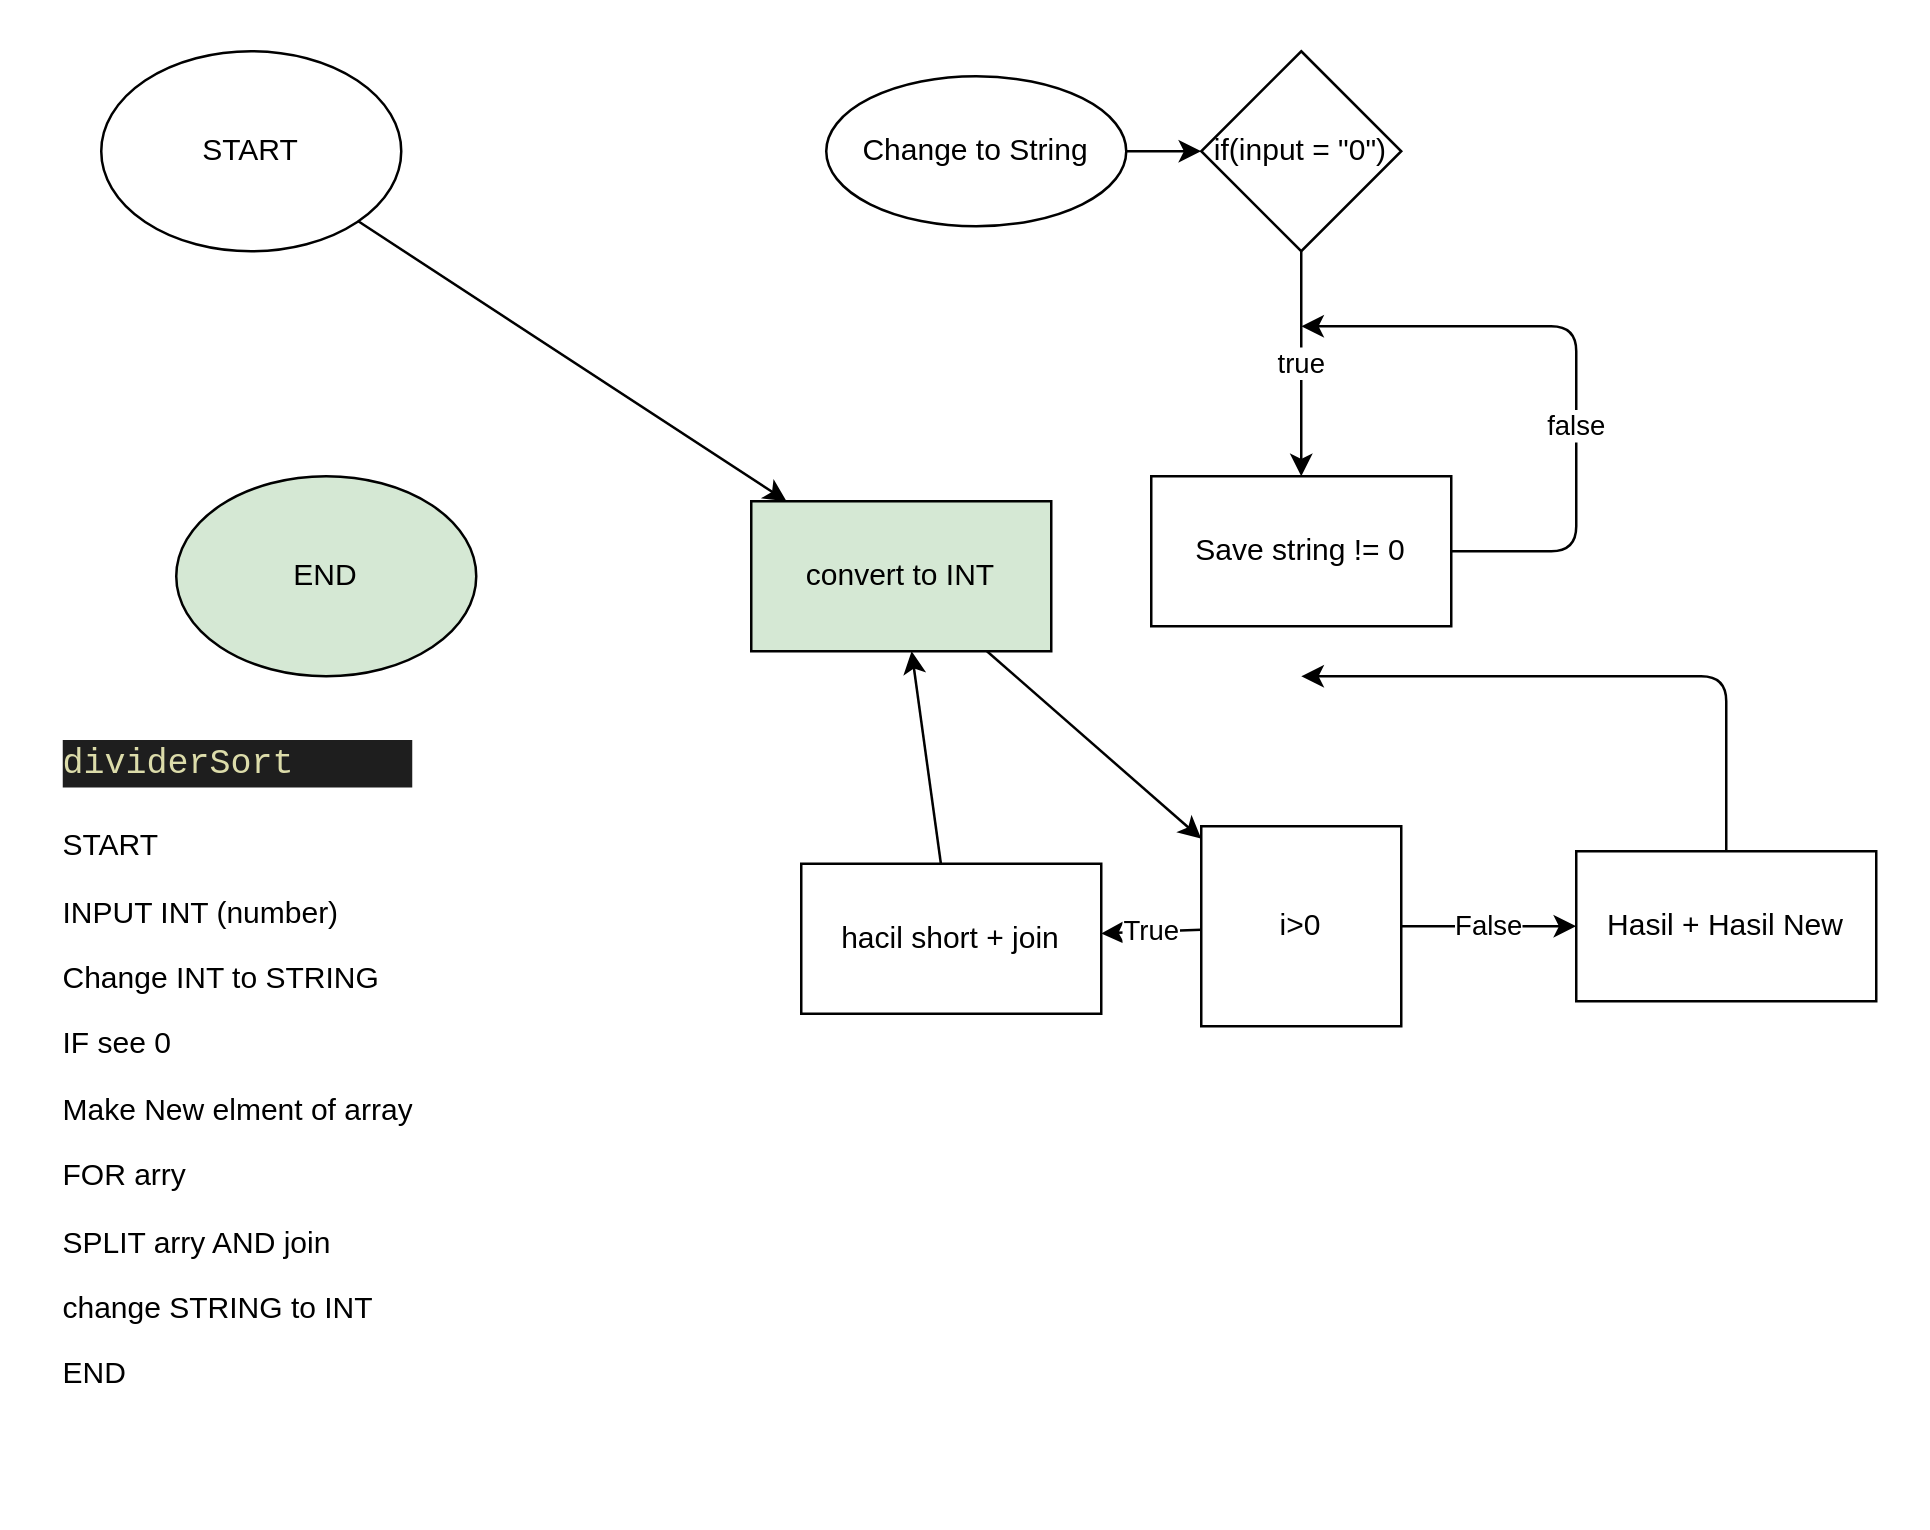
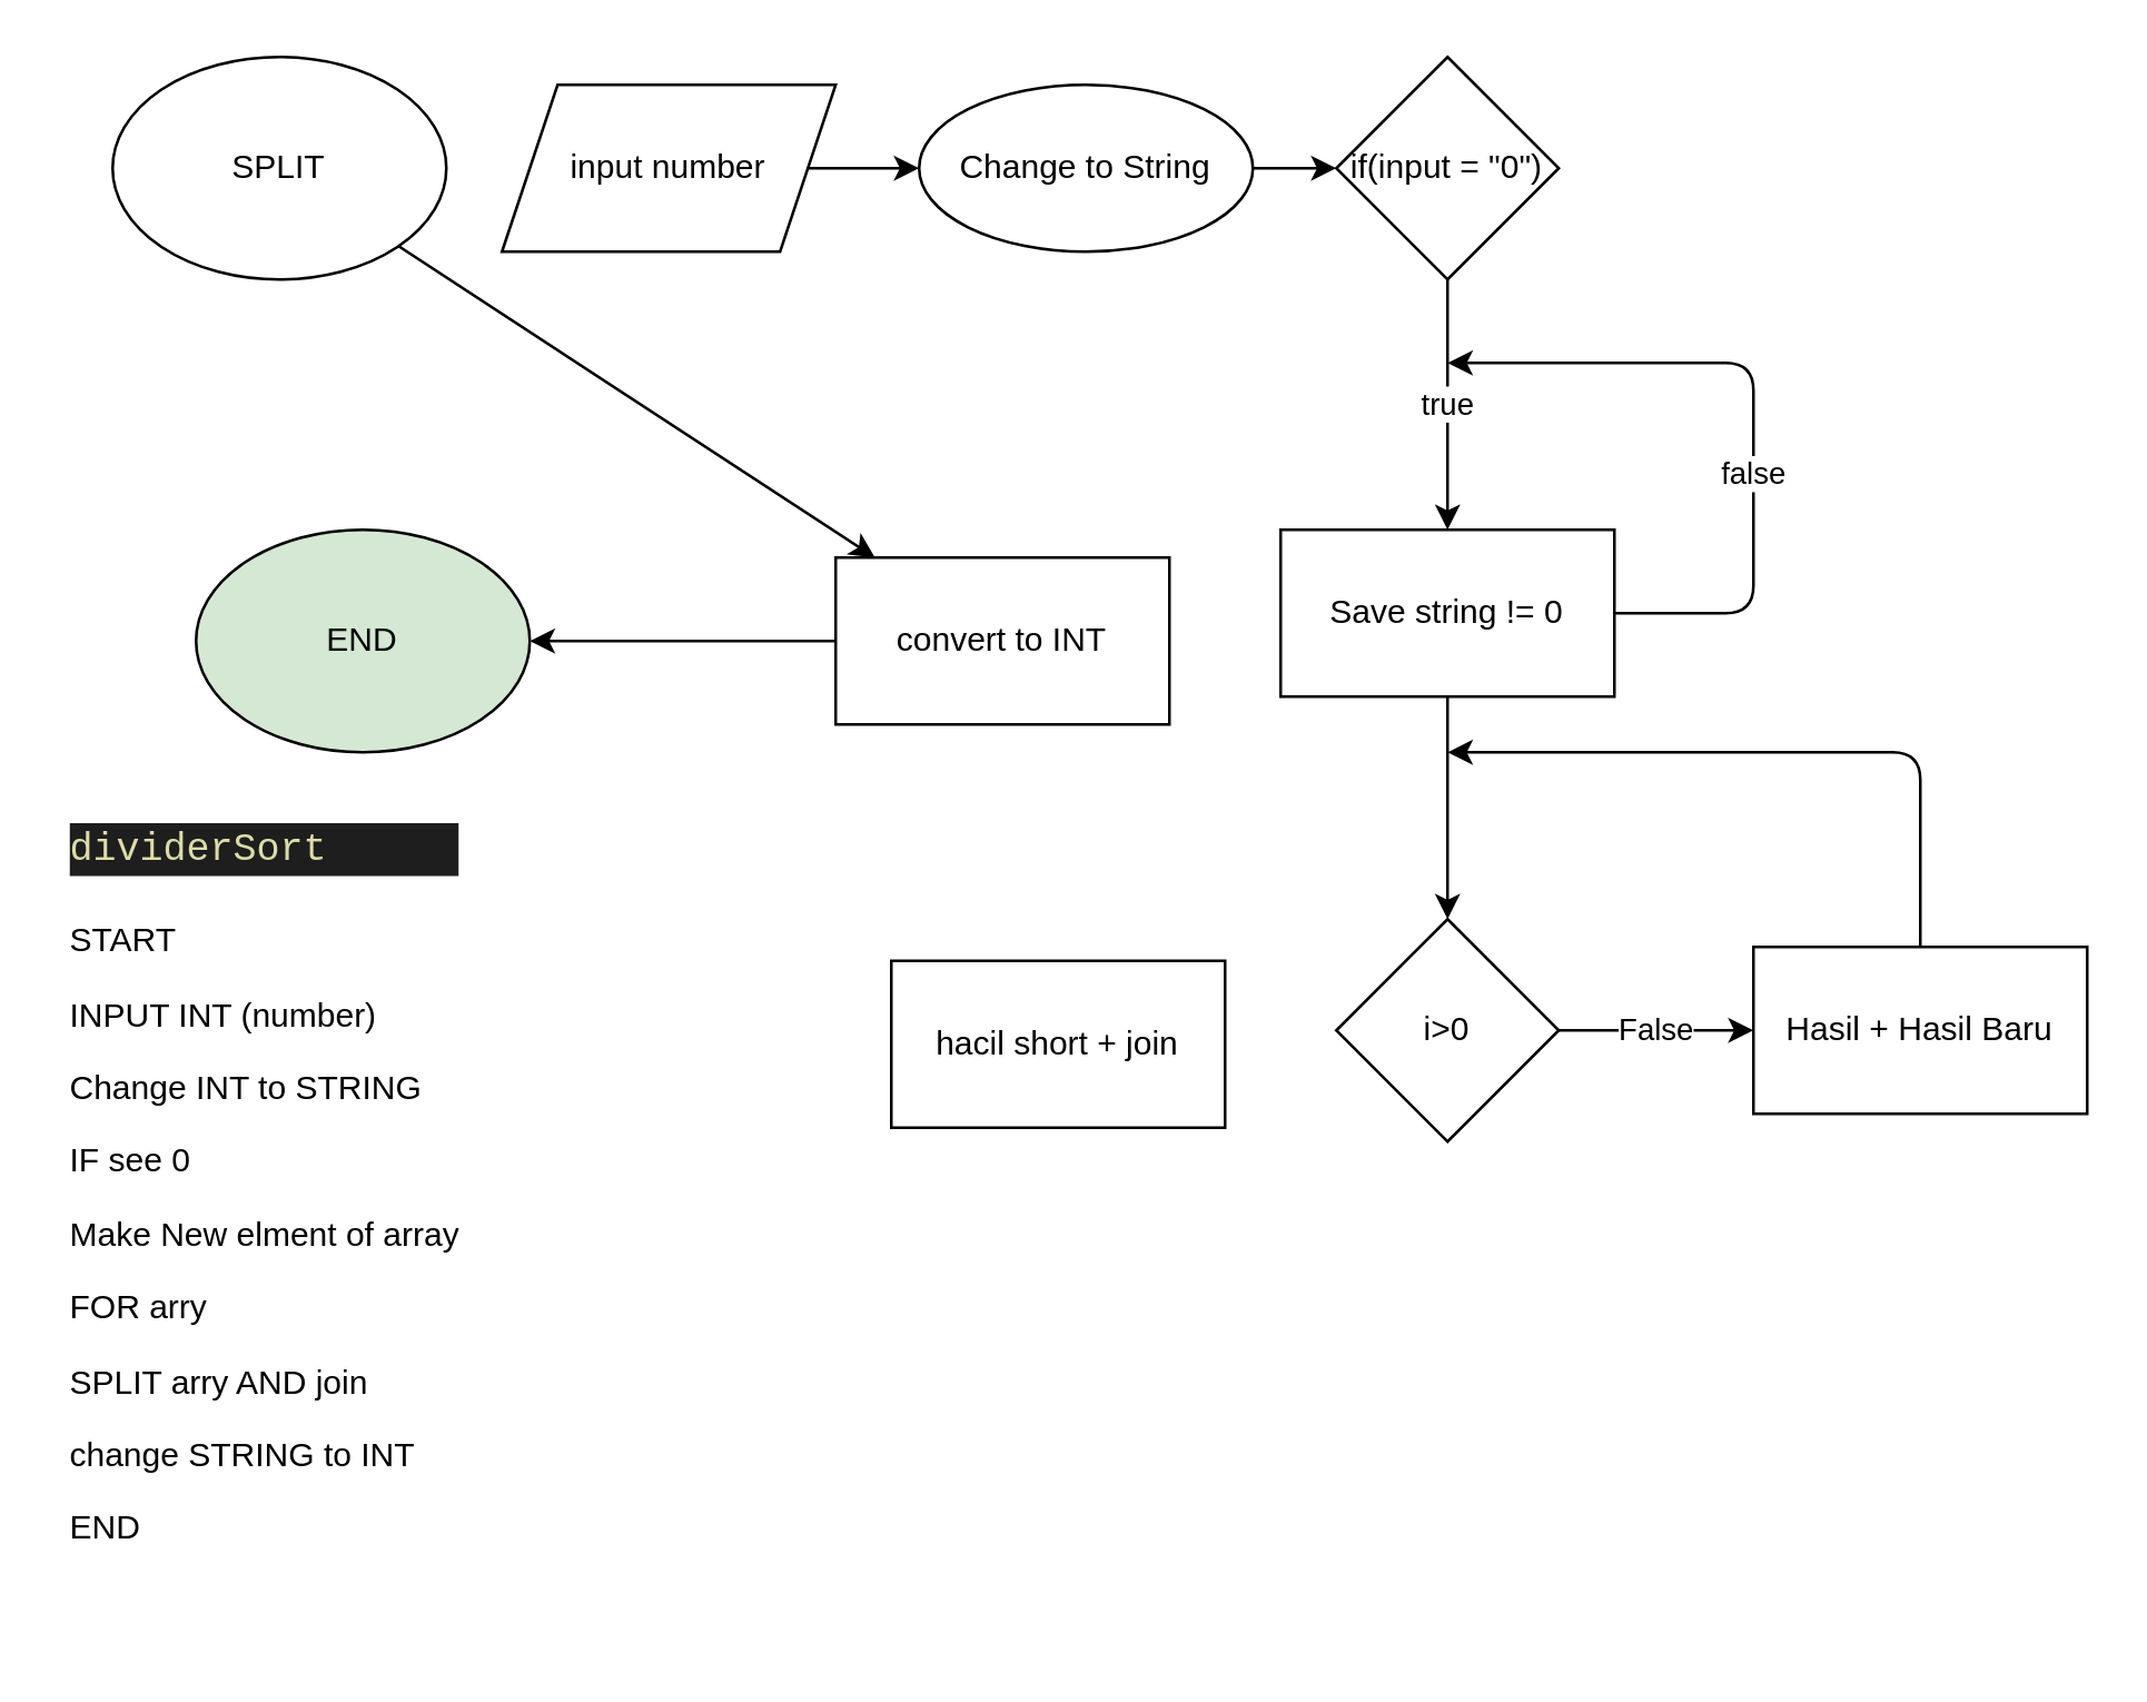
- <mxCell id="3" value="START" style="ellipse;whiteSpace=wrap;html=1;" vertex="1" parent="1"><mxGeometry x="40" y="20" width="120" height="80" as="geometry" /></mxCell>
+ <mxCell id="3" value="SPLIT" style="ellipse;whiteSpace=wrap;html=1;" vertex="1" parent="1"><mxGeometry x="40" y="20" width="120" height="80" as="geometry" /></mxCell>
+ <mxCell id="6" value="input number" style="shape=parallelogram;perimeter=parallelogramPerimeter;whiteSpace=wrap;html=1;fixedSize=1;" vertex="1" parent="1"><mxGeometry x="180" y="30" width="120" height="60" as="geometry" /></mxCell>
+ <mxCell id="5" value="" style="edgeStyle=none;html=1;" edge="1" parent="1" source="6" target="10"><mxGeometry relative="1" as="geometry" /></mxCell>
- <mxCell id="22" value="convert to INT" style="whiteSpace=wrap;html=1;fillColor=#d5e8d4;" vertex="1" parent="1"><mxGeometry x="300" y="200" width="120" height="60" as="geometry" /></mxCell>
+ <mxCell id="22" value="convert to INT" style="whiteSpace=wrap;html=1;" vertex="1" parent="1"><mxGeometry x="300" y="200" width="120" height="60" as="geometry" /></mxCell>
+ <mxCell id="12" value="" style="edgeStyle=none;html=1;" edge="1" parent="1" source="13" target="16"><mxGeometry relative="1" as="geometry" /></mxCell>
- <mxCell id="21" style="edgeStyle=none;html=1;" edge="1" parent="1" source="22" target="16"><mxGeometry relative="1" as="geometry" /></mxCell>
+ <mxCell id="21" style="edgeStyle=none;html=1;entryX=1;entryY=0.5;entryDx=0;entryDy=0;" edge="1" parent="1" source="22" target="4"><mxGeometry relative="1" as="geometry" /></mxCell>
- <mxCell id="17" value="" style="edgeStyle=none;html=1;" edge="1" parent="1" source="18" target="22"><mxGeometry relative="1" as="geometry" /></mxCell>
- <mxCell id="16" value="i&amp;gt;0" style="whiteSpace=wrap;html=1;rounded=0;" vertex="1" parent="1"><mxGeometry x="480" y="330" width="80" height="80" as="geometry" /></mxCell>
+ <mxCell id="16" value="i&amp;gt;0" style="rhombus;whiteSpace=wrap;html=1;" vertex="1" parent="1"><mxGeometry x="480" y="330" width="80" height="80" as="geometry" /></mxCell>
- <mxCell id="20" value="Hasil + Hasil New" style="whiteSpace=wrap;html=1;" vertex="1" parent="1"><mxGeometry x="630" y="340" width="120" height="60" as="geometry" /></mxCell>
+ <mxCell id="20" value="Hasil + Hasil Baru" style="whiteSpace=wrap;html=1;" vertex="1" parent="1"><mxGeometry x="630" y="340" width="120" height="60" as="geometry" /></mxCell>
- <mxCell id="14" value="True" style="edgeStyle=none;html=1;" edge="1" parent="1" source="16" target="18"><mxGeometry relative="1" as="geometry" /></mxCell>
